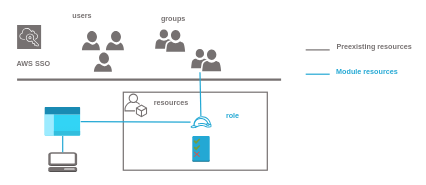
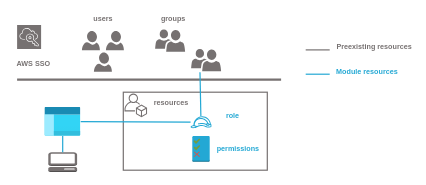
- <mxCell id="17" value="&lt;font style=&quot;font-size: 12px&quot;&gt;users&lt;/font&gt;" style="text;html=1;resizable=0;autosize=1;align=center;verticalAlign=middle;points=[];fillColor=none;strokeColor=none;rounded=0;fontSize=12;fontColor=#767171;fontStyle=1" parent="1" vertex="1"><mxGeometry x="111" y="16" width="50" height="20" as="geometry" /></mxCell>
+ <mxCell id="17" value="&lt;font style=&quot;font-size: 12px&quot;&gt;users&lt;/font&gt;" style="text;html=1;resizable=0;autosize=1;align=center;verticalAlign=middle;points=[];fillColor=none;strokeColor=none;rounded=0;fontSize=12;fontColor=#767171;fontStyle=1" parent="1" vertex="1"><mxGeometry x="146" y="21" width="50" height="20" as="geometry" /></mxCell>
+ <mxCell id="22" value="&lt;font style=&quot;font-size: 12px&quot;&gt;permissions&lt;/font&gt;" style="text;html=1;resizable=0;autosize=1;align=center;verticalAlign=middle;points=[];fillColor=none;strokeColor=none;rounded=0;fontSize=12;fontColor=#23A8D4;fontStyle=1" parent="1" vertex="1"><mxGeometry x="356" y="237" width="80" height="20" as="geometry" /></mxCell>
